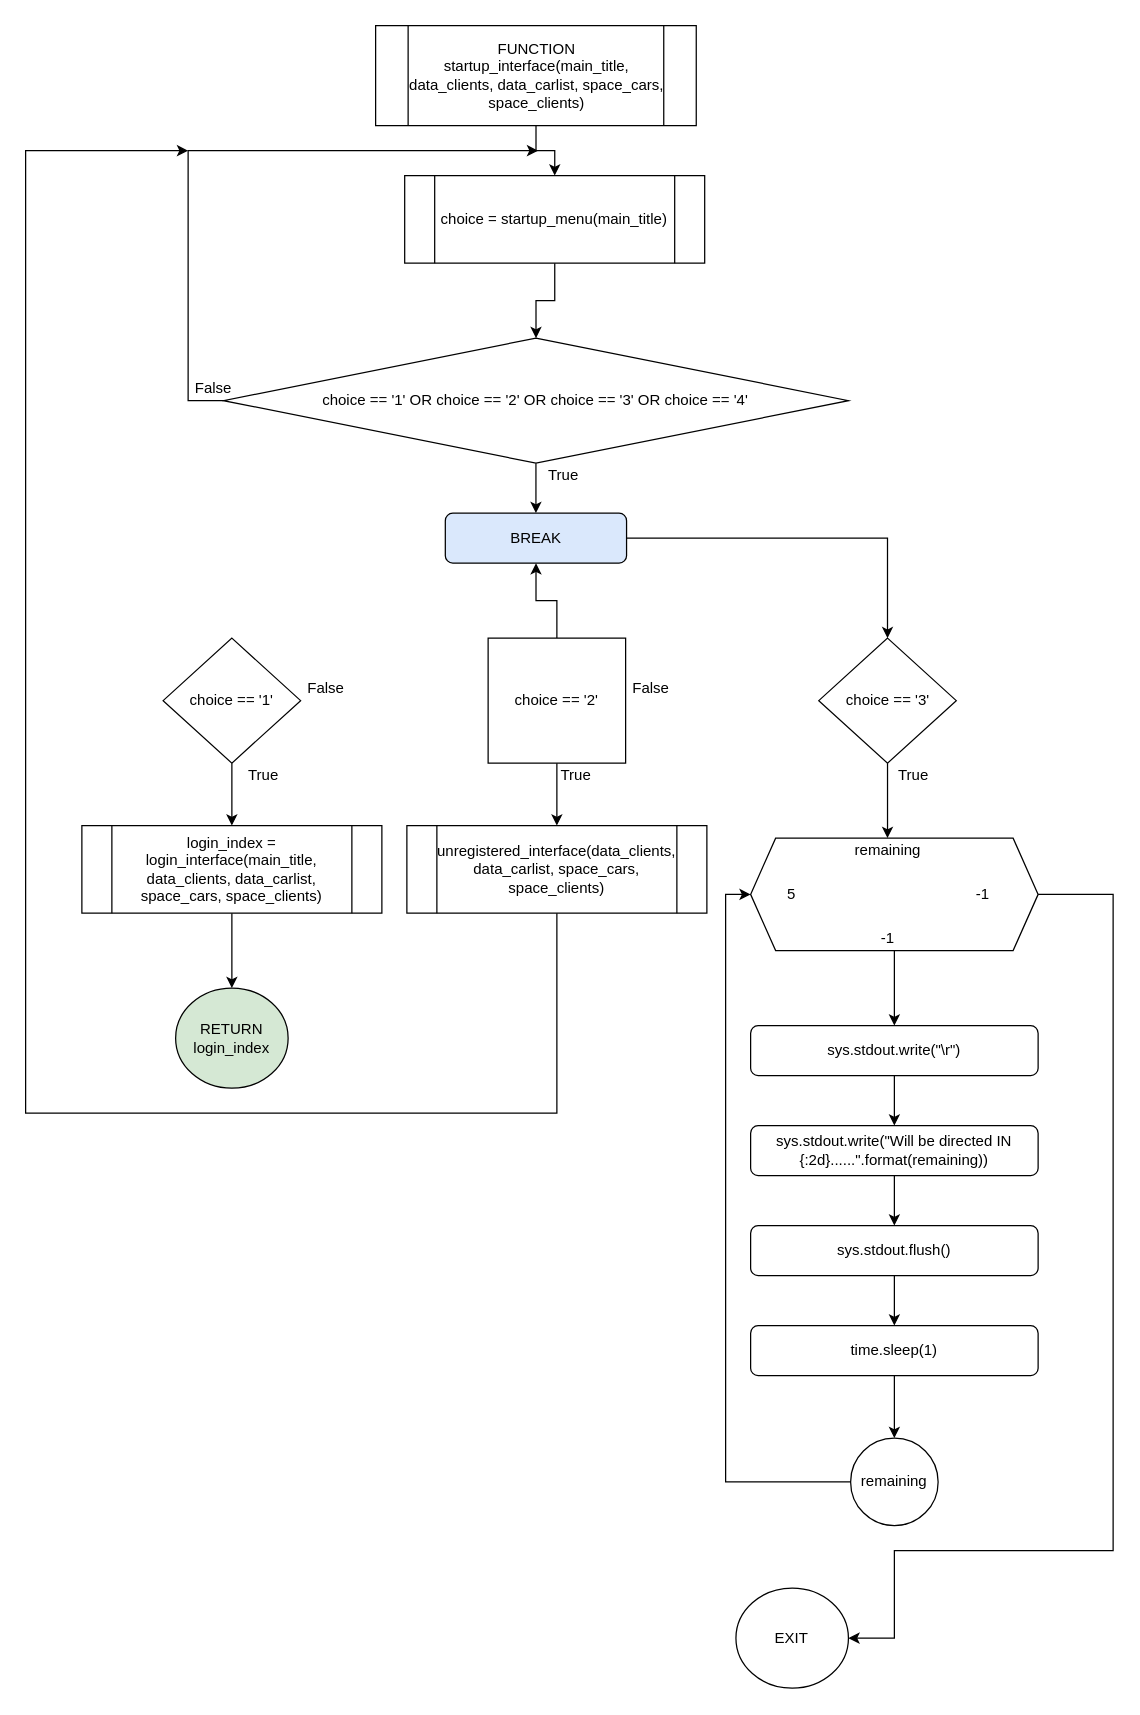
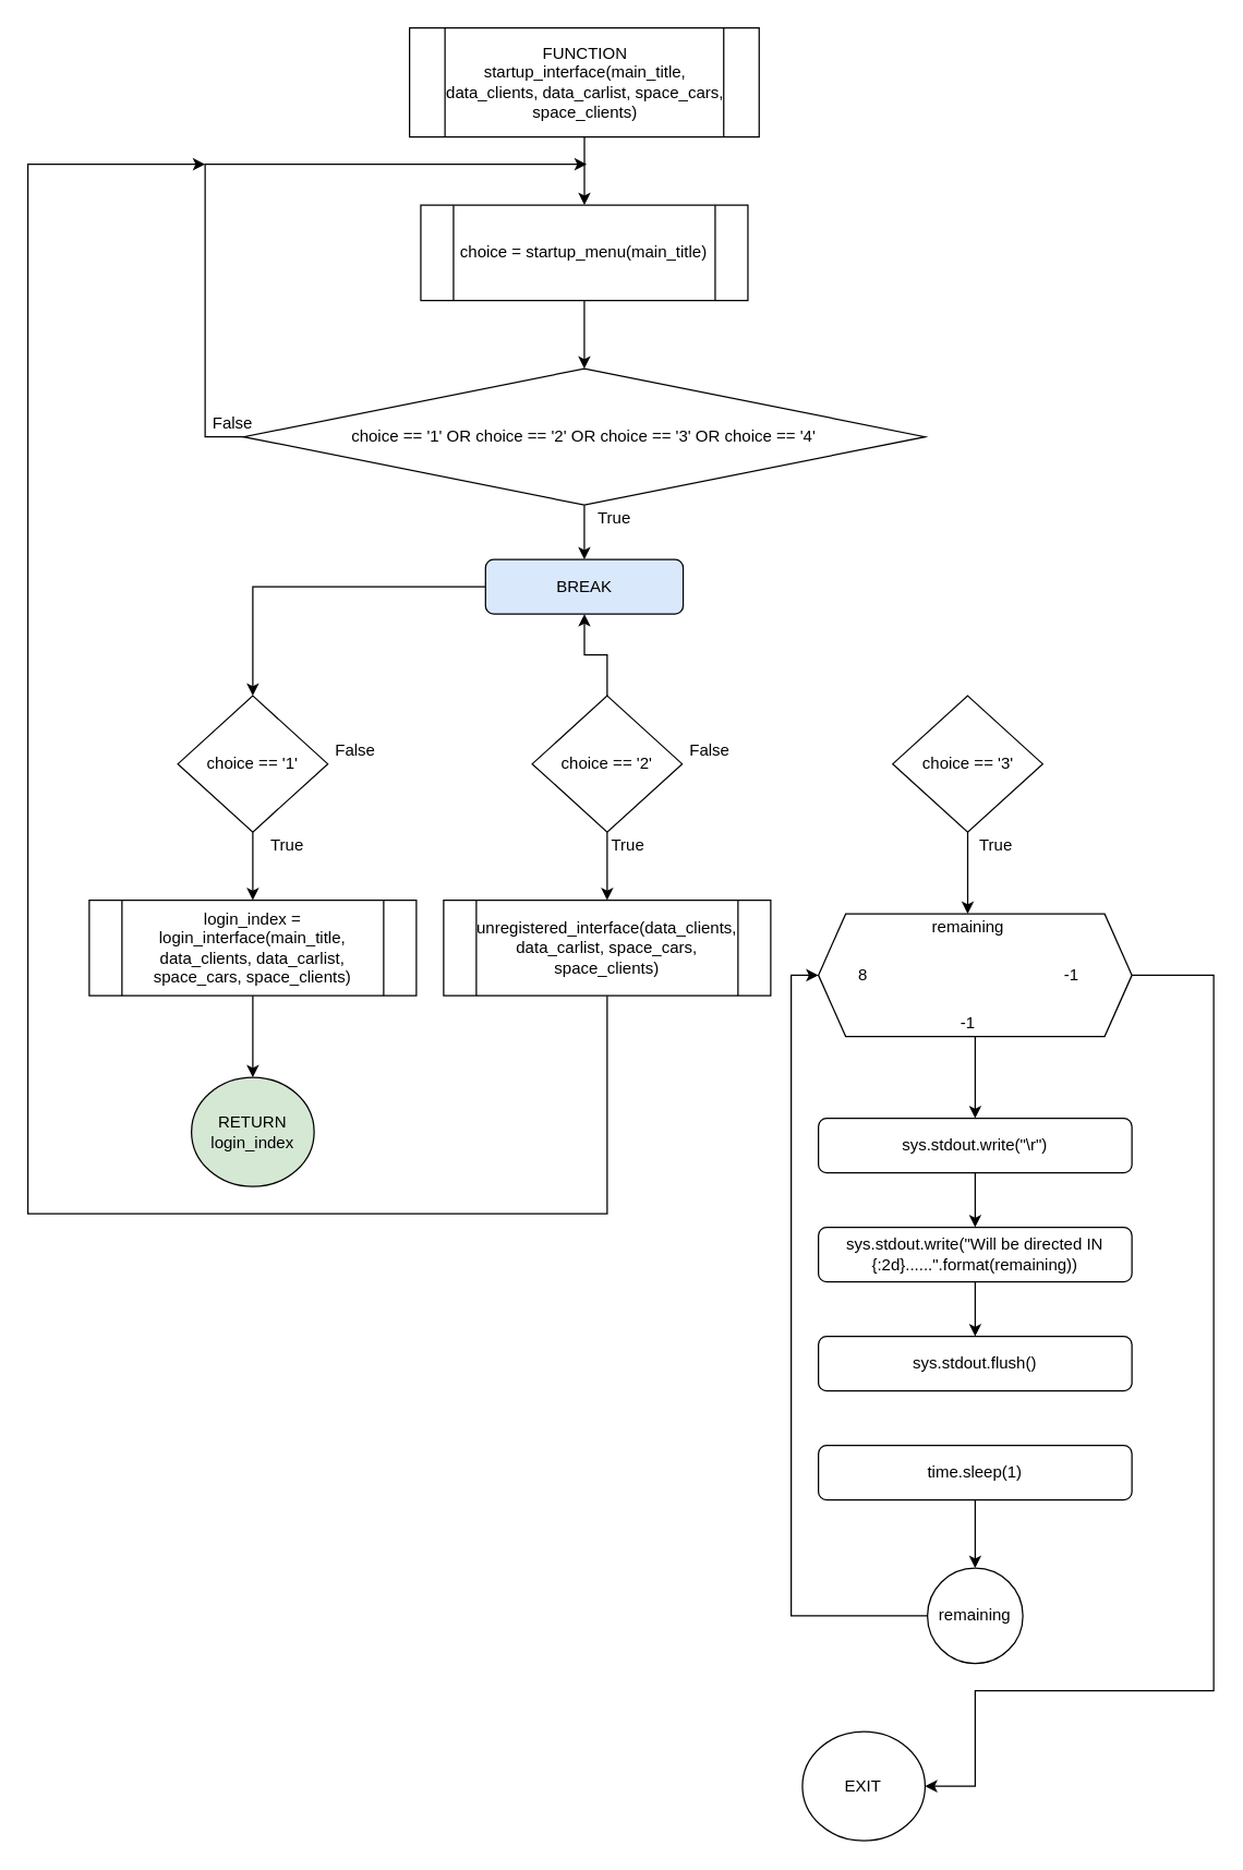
- <mxCell id="5" value="choice = startup_menu(main_title)" style="shape=process;whiteSpace=wrap;html=1;backgroundOutline=1;" vertex="1" parent="1"><mxGeometry x="323.25" y="140" width="240" height="70" as="geometry" /></mxCell>
+ <mxCell id="5" value="choice = startup_menu(main_title)" style="shape=process;whiteSpace=wrap;html=1;backgroundOutline=1;" vertex="1" parent="1"><mxGeometry x="308.25" y="150" width="240" height="70" as="geometry" /></mxCell>
- <mxCell id="9" style="edgeStyle=orthogonalEdgeStyle;rounded=0;orthogonalLoop=1;jettySize=auto;html=1;" edge="1" parent="1" source="10" target="19"><mxGeometry relative="1" as="geometry" /></mxCell>
+ <mxCell id="9" style="edgeStyle=orthogonalEdgeStyle;rounded=0;orthogonalLoop=1;jettySize=auto;html=1;entryX=0.5;entryY=0;entryDx=0;entryDy=0;" edge="1" parent="1" source="10" target="13"><mxGeometry relative="1" as="geometry" /></mxCell>
- <mxCell id="17" value="choice == '2'" style="whiteSpace=wrap;html=1;rounded=0;" vertex="1" parent="1"><mxGeometry x="390" y="510" width="110" height="100" as="geometry" /></mxCell>
+ <mxCell id="17" value="choice == '2'" style="rhombus;whiteSpace=wrap;html=1;" vertex="1" parent="1"><mxGeometry x="390" y="510" width="110" height="100" as="geometry" /></mxCell>
- <mxCell id="32" value="5" style="text;html=1;strokeColor=none;fillColor=none;align=center;verticalAlign=middle;whiteSpace=wrap;rounded=0;" vertex="1" parent="29"><mxGeometry x="10.952" y="35" width="43.81" height="20" as="geometry" /></mxCell>
+ <mxCell id="32" value="8" style="text;html=1;strokeColor=none;fillColor=none;align=center;verticalAlign=middle;whiteSpace=wrap;rounded=0;" vertex="1" parent="29"><mxGeometry x="10.952" y="35" width="43.81" height="20" as="geometry" /></mxCell>
- <mxCell id="39" value="" style="edgeStyle=orthogonalEdgeStyle;rounded=0;orthogonalLoop=1;jettySize=auto;html=1;" edge="1" parent="1" source="40" target="42"><mxGeometry relative="1" as="geometry" /></mxCell>
